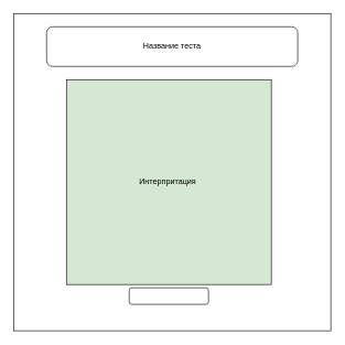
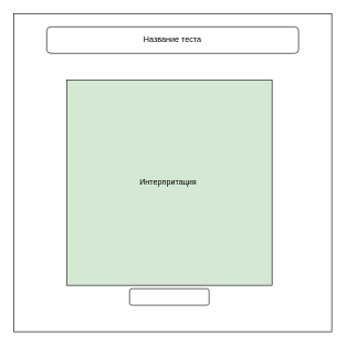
- <mxCell id="3" value="Название теста" style="rounded=1;whiteSpace=wrap;html=1;" vertex="1" parent="1"><mxGeometry x="70" y="40" width="380" height="60" as="geometry" /></mxCell>
+ <mxCell id="3" value="Название теста" style="rounded=1;whiteSpace=wrap;html=1;" vertex="1" parent="1"><mxGeometry x="70" y="40" width="380" height="40" as="geometry" /></mxCell>
